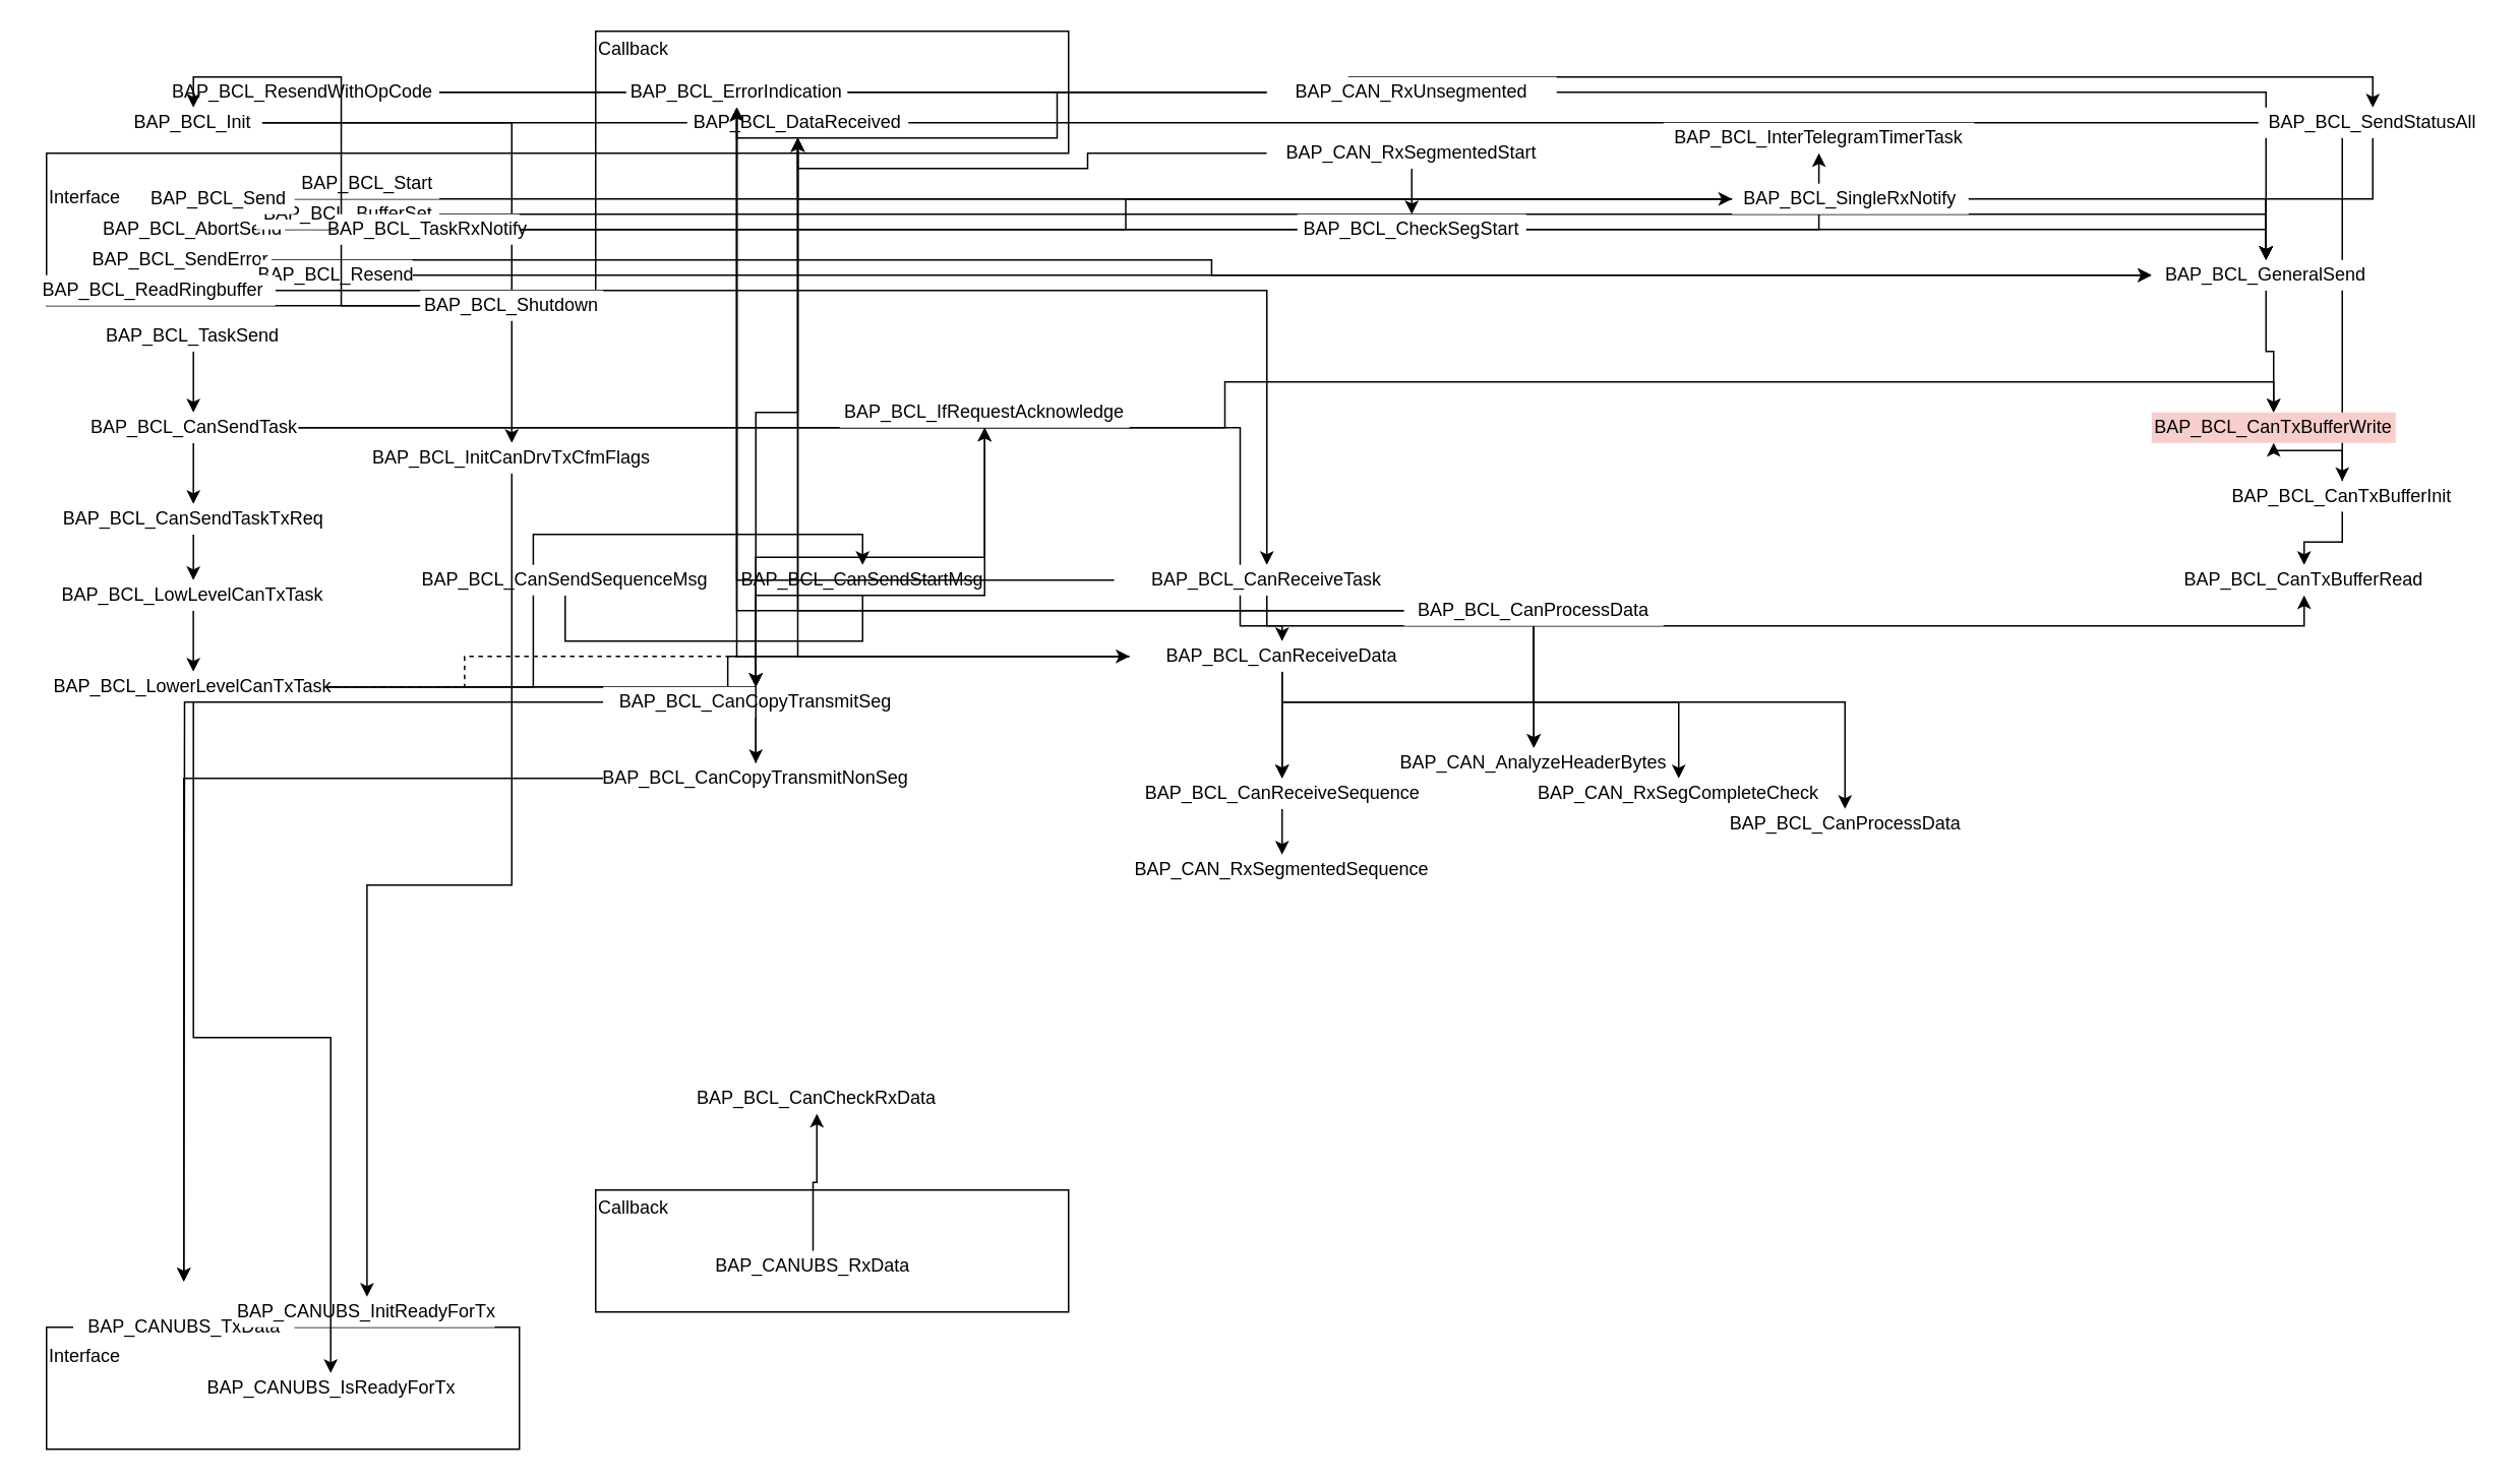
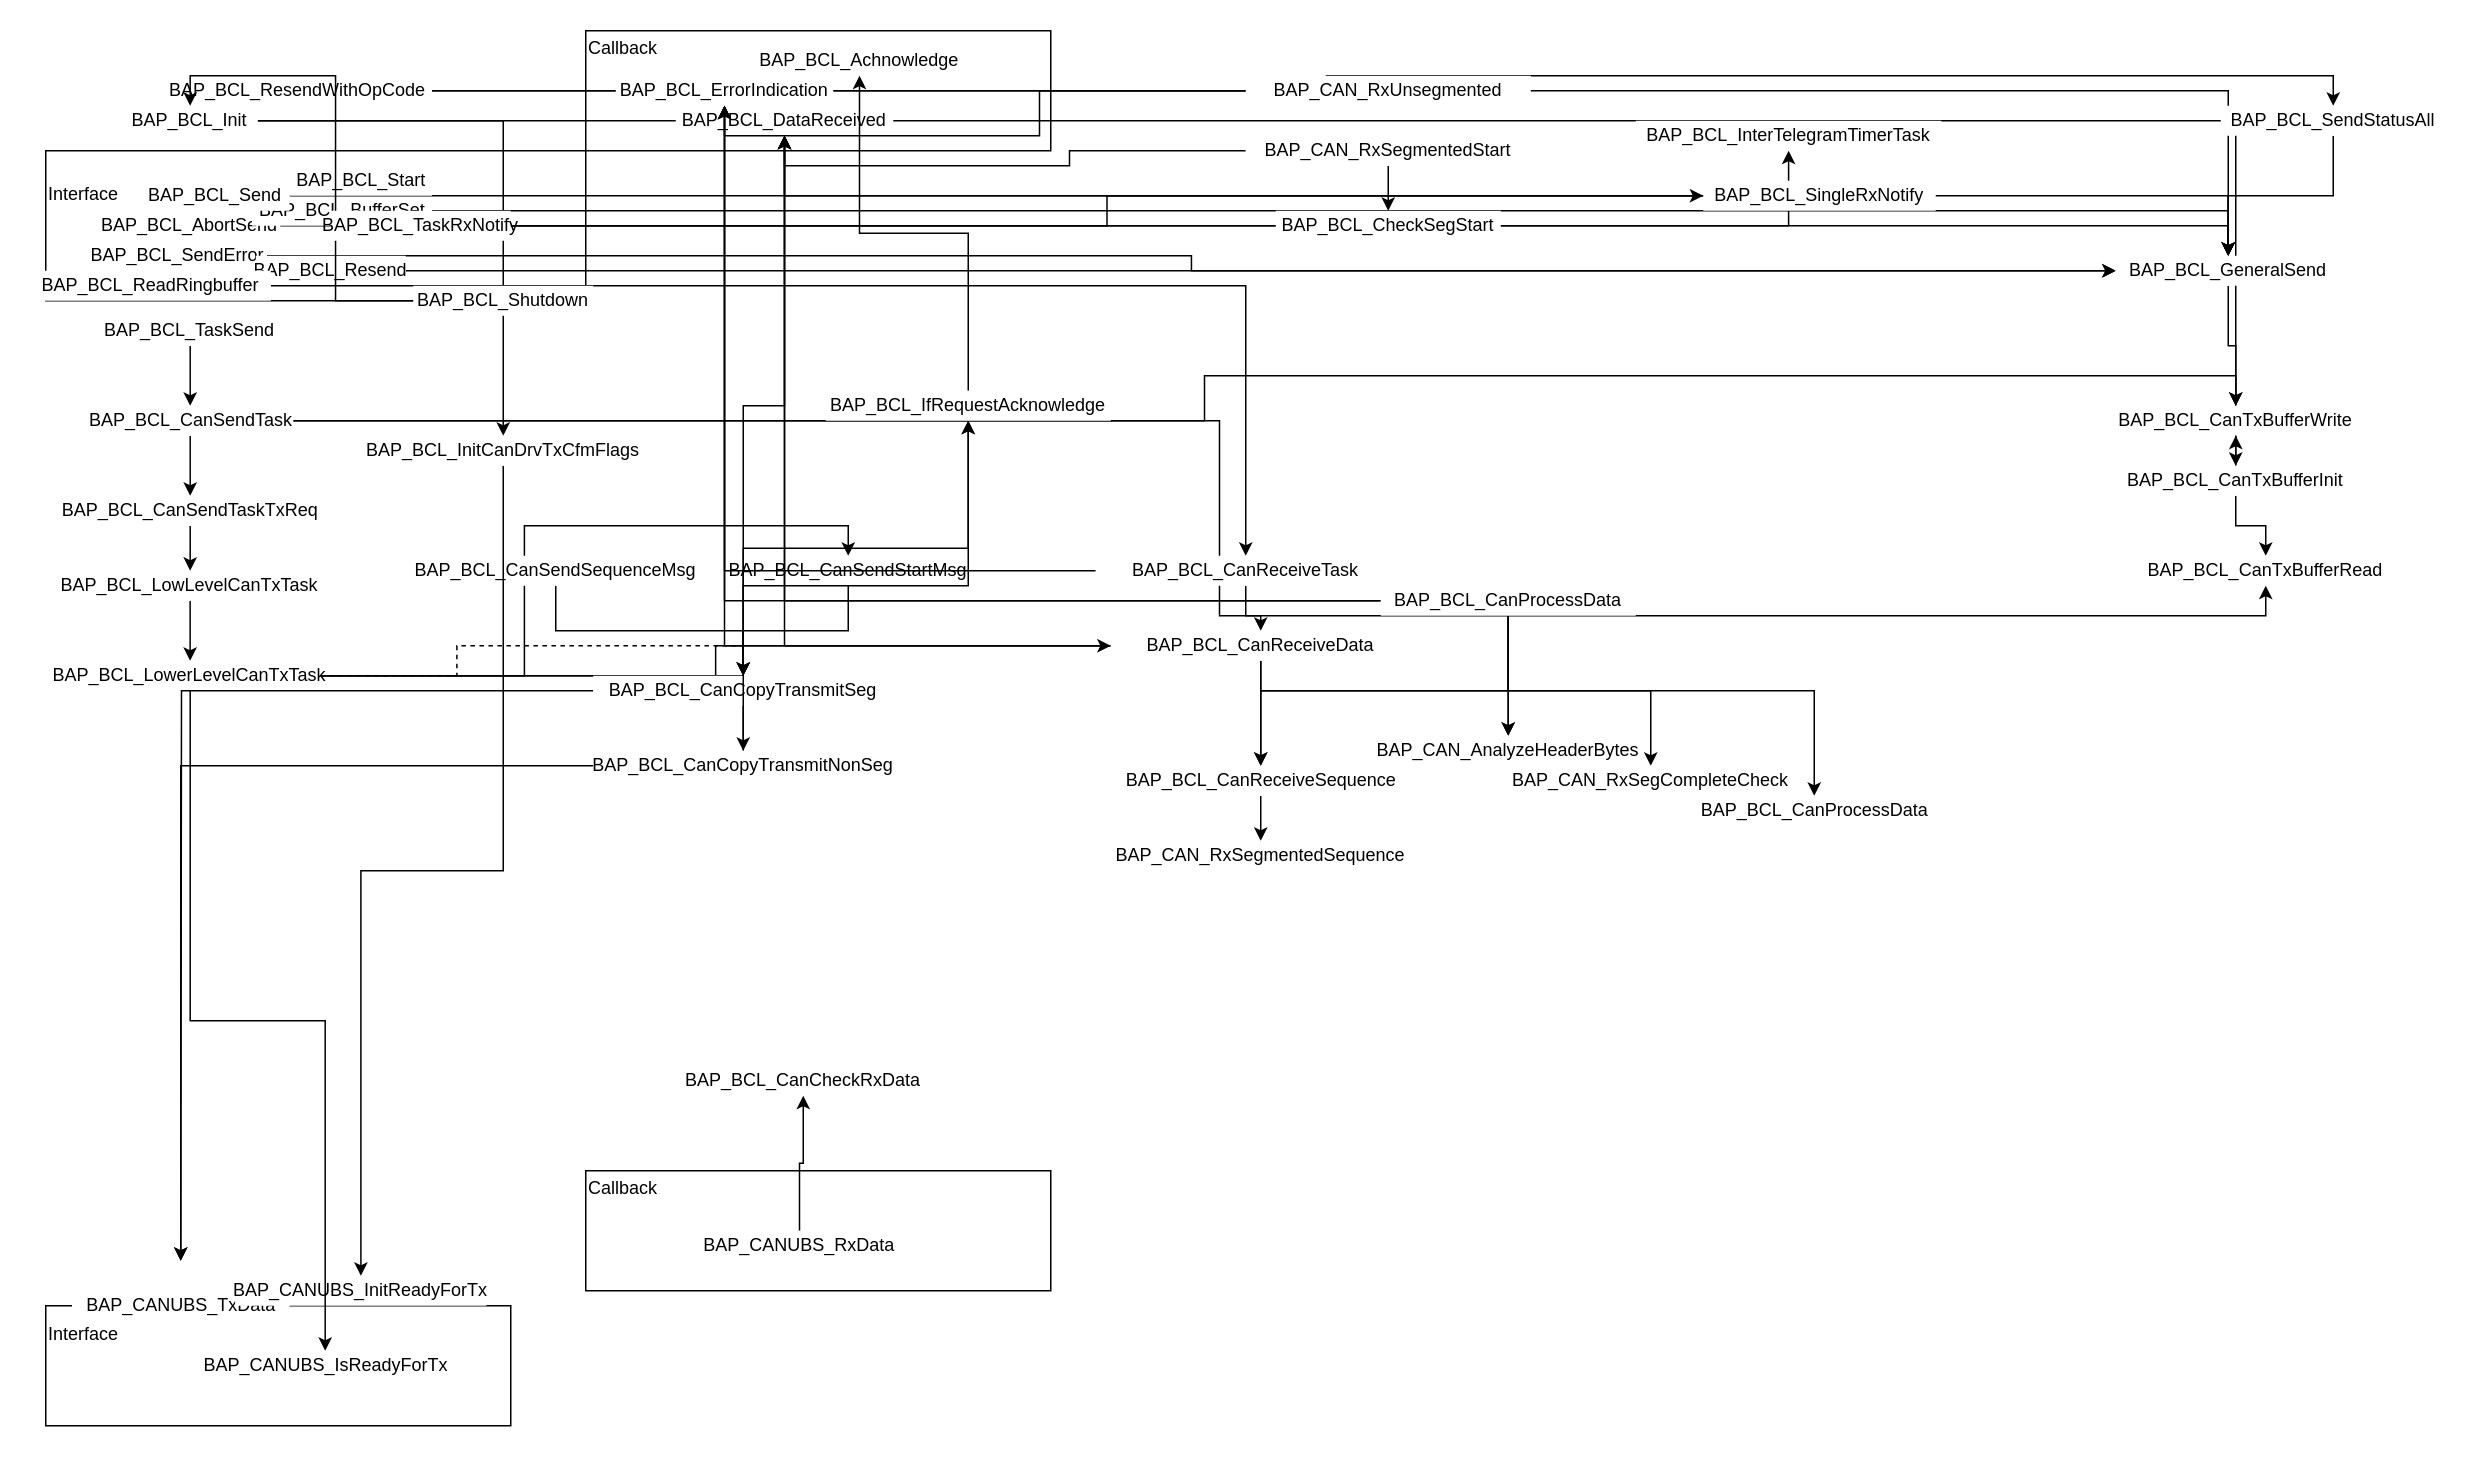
+ <mxCell id="34" value="BAP_BCL_Achnowledge" style="rounded=0;whiteSpace=wrap;html=1;strokeColor=none;" vertex="1" parent="1"><mxGeometry x="500" y="30" width="145" height="20" as="geometry" /></mxCell>
+ <mxCell id="65" style="edgeStyle=orthogonalEdgeStyle;rounded=0;orthogonalLoop=1;jettySize=auto;html=1;entryX=0.5;entryY=1;entryDx=0;entryDy=0;" edge="1" parent="1" source="66" target="34"><mxGeometry relative="1" as="geometry" /></mxCell>
- <mxCell id="102" value="BAP_BCL_CanTxBufferWrite" style="rounded=0;whiteSpace=wrap;html=1;strokeColor=none;fillColor=#f8cecc;" vertex="1" parent="1"><mxGeometry x="1410" y="270" width="160" height="20" as="geometry" /></mxCell>
+ <mxCell id="102" value="BAP_BCL_CanTxBufferWrite" style="rounded=0;whiteSpace=wrap;html=1;strokeColor=none;" vertex="1" parent="1"><mxGeometry x="1410" y="270" width="160" height="20" as="geometry" /></mxCell>
- <mxCell id="105" value="BAP_BCL_CanTxBufferInit" style="rounded=0;whiteSpace=wrap;html=1;strokeColor=none;" vertex="1" parent="1"><mxGeometry x="1455" y="315" width="160" height="20" as="geometry" /></mxCell>
+ <mxCell id="105" value="BAP_BCL_CanTxBufferInit" style="rounded=0;whiteSpace=wrap;html=1;strokeColor=none;" vertex="1" parent="1"><mxGeometry x="1410" y="310" width="160" height="20" as="geometry" /></mxCell>
